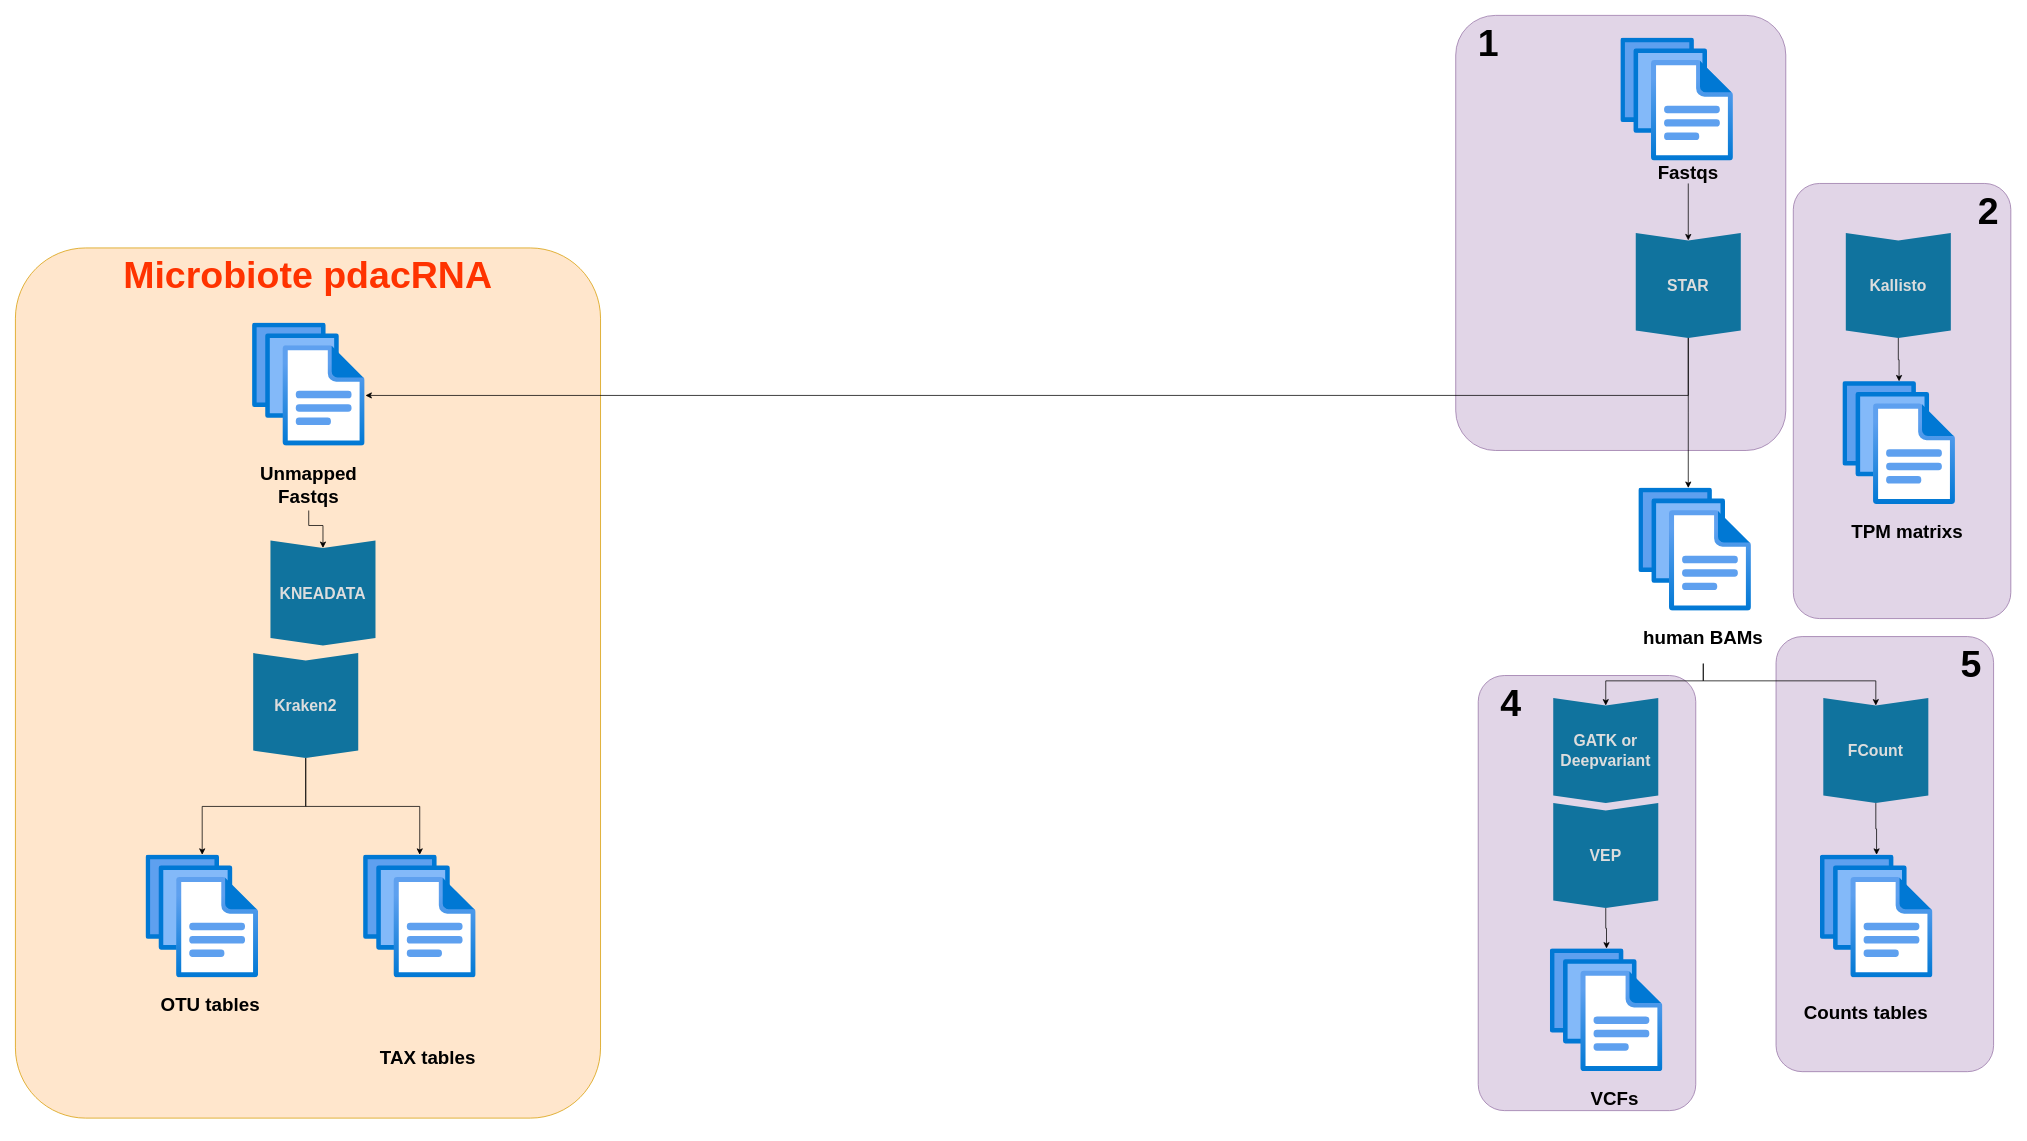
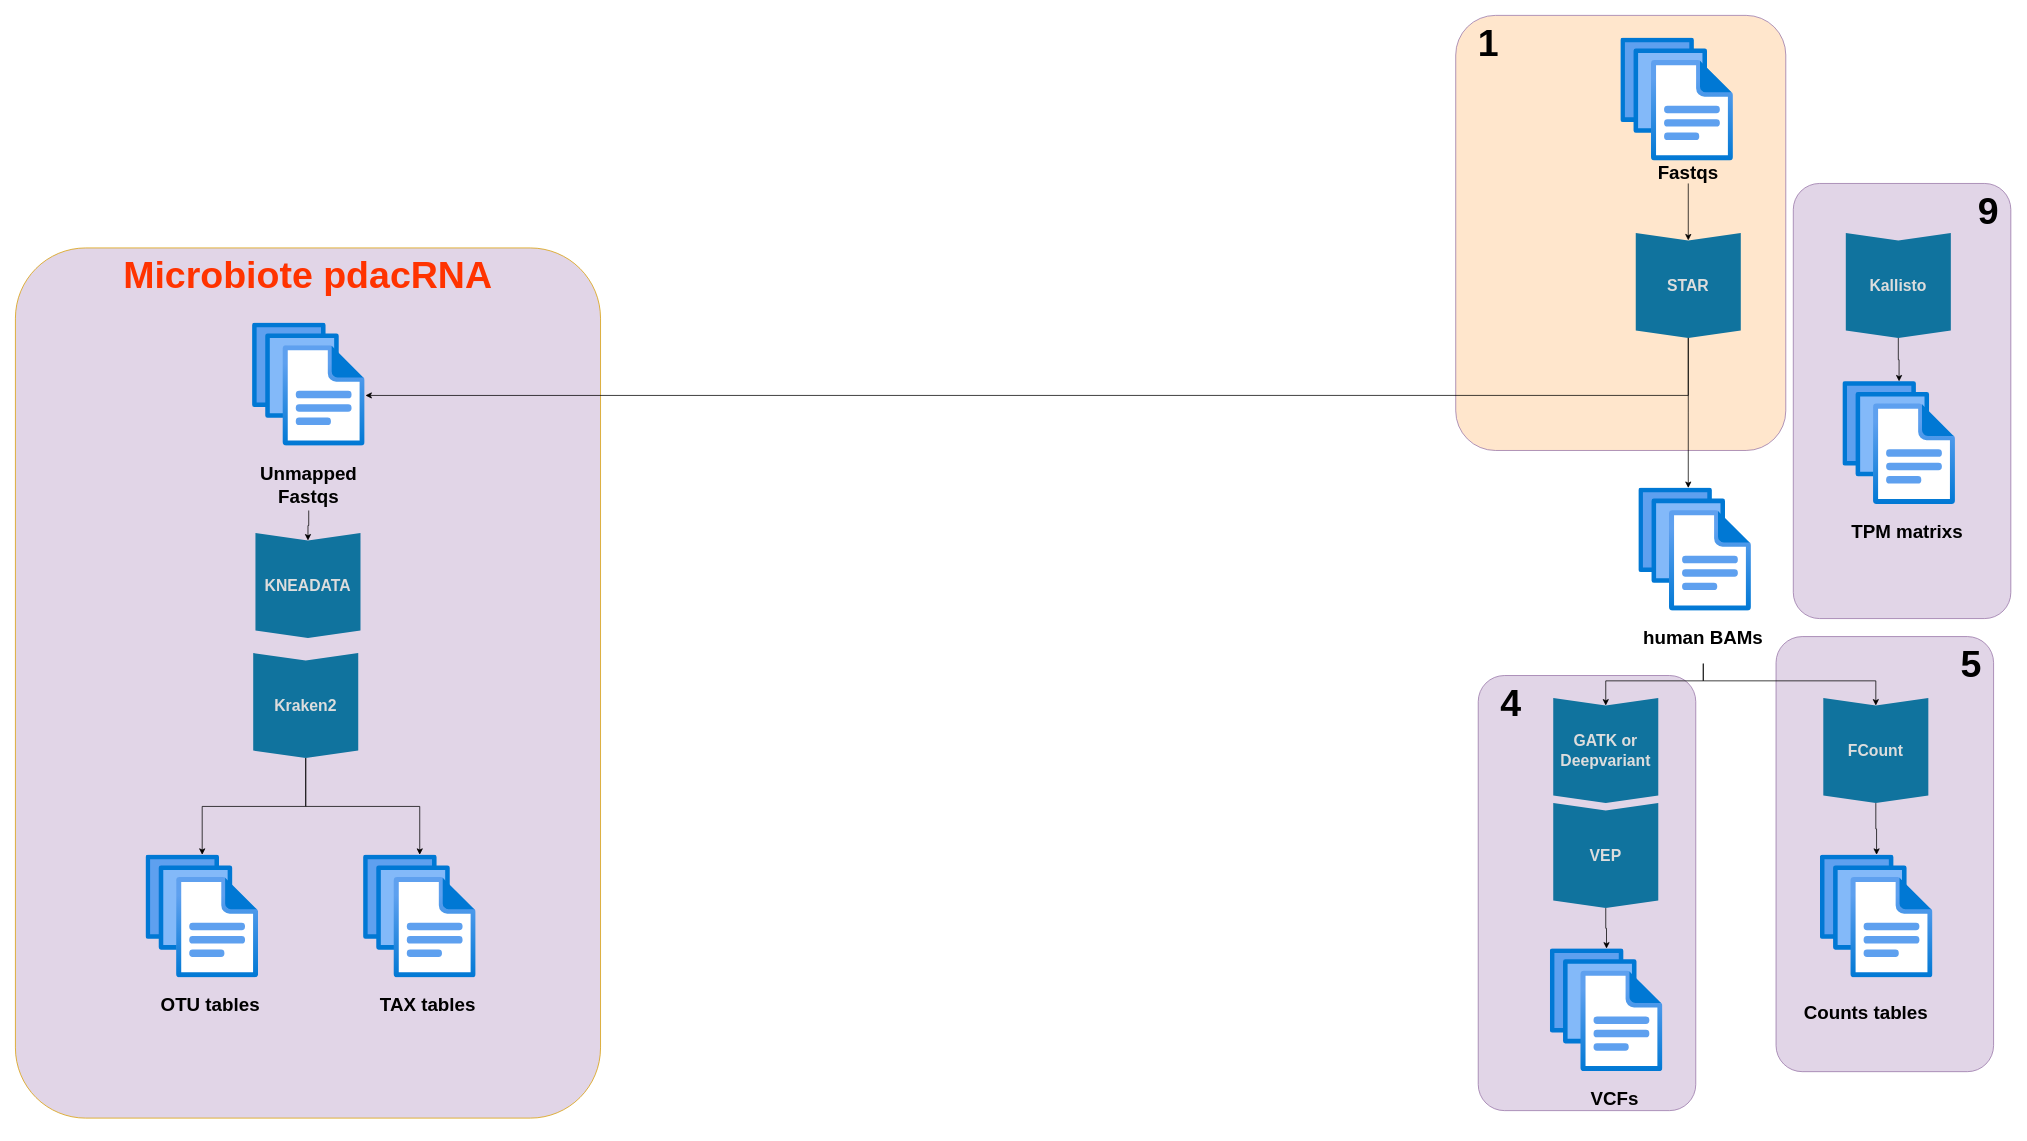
- <mxCell id="4" value="&lt;div style=&quot;&quot;&gt;&lt;font style=&quot;font-size: 50px;&quot;&gt;&lt;b style=&quot;&quot;&gt;&amp;nbsp; 2&amp;nbsp;&lt;/b&gt;&lt;/font&gt;&lt;/div&gt;" style="rounded=1;strokeColor=#9673a6;fillColor=#e1d5e7;align=right;arcSize=12;verticalAlign=top;whiteSpace=wrap;html=1;fontSize=12;" vertex="1" parent="1"><mxGeometry x="2390" y="244.07" width="290" height="580" as="geometry" /></mxCell>
+ <mxCell id="4" value="&lt;div style=&quot;&quot;&gt;&lt;font style=&quot;font-size: 50px;&quot;&gt;&lt;b style=&quot;&quot;&gt;&amp;nbsp; 9&amp;nbsp;&lt;/b&gt;&lt;/font&gt;&lt;/div&gt;" style="rounded=1;strokeColor=#9673a6;fillColor=#e1d5e7;align=right;arcSize=12;verticalAlign=top;whiteSpace=wrap;html=1;fontSize=12;" vertex="1" parent="1"><mxGeometry x="2390" y="244.07" width="290" height="580" as="geometry" /></mxCell>
- <mxCell id="6" value="&lt;div style=&quot;&quot;&gt;&lt;font style=&quot;font-size: 50px;&quot;&gt;&lt;b style=&quot;&quot;&gt;&amp;nbsp; 1&lt;/b&gt;&lt;/font&gt;&lt;/div&gt;" style="rounded=1;strokeColor=#9673a6;fillColor=#e1d5e7;align=left;arcSize=12;verticalAlign=top;whiteSpace=wrap;html=1;fontSize=12;" vertex="1" parent="1"><mxGeometry x="1940" y="20" width="440" height="580" as="geometry" /></mxCell>
+ <mxCell id="6" value="&lt;div style=&quot;&quot;&gt;&lt;font style=&quot;font-size: 50px;&quot;&gt;&lt;b style=&quot;&quot;&gt;&amp;nbsp; 1&lt;/b&gt;&lt;/font&gt;&lt;/div&gt;" style="rounded=1;strokeColor=#9673a6;fillColor=#ffe6cc;align=left;arcSize=12;verticalAlign=top;whiteSpace=wrap;html=1;fontSize=12;" vertex="1" parent="1"><mxGeometry x="1940" y="20" width="440" height="580" as="geometry" /></mxCell>
- <mxCell id="5" value="&lt;font color=&quot;#ff3300&quot; style=&quot;font-size: 50px;&quot;&gt;&lt;b style=&quot;&quot;&gt;Microbiote pdacRNA&lt;/b&gt;&lt;/font&gt;" style="rounded=1;strokeColor=#d79b00;fillColor=#ffe6cc;align=center;arcSize=12;verticalAlign=top;whiteSpace=wrap;html=1;fontSize=12;" vertex="1" parent="1"><mxGeometry x="20" y="330" width="780" height="1160" as="geometry" /></mxCell>
+ <mxCell id="5" value="&lt;font color=&quot;#ff3300&quot; style=&quot;font-size: 50px;&quot;&gt;&lt;b style=&quot;&quot;&gt;Microbiote pdacRNA&lt;/b&gt;&lt;/font&gt;" style="rounded=1;strokeColor=#d79b00;fillColor=#e1d5e7;align=center;arcSize=12;verticalAlign=top;whiteSpace=wrap;html=1;fontSize=12;" vertex="1" parent="1"><mxGeometry x="20" y="330" width="780" height="1160" as="geometry" /></mxCell>
- <mxCell id="33" value="&lt;font color=&quot;#dddddd&quot;&gt;&lt;span style=&quot;font-size: 21px;&quot;&gt;&lt;b&gt;KNEADATA&lt;/b&gt;&lt;/span&gt;&lt;/font&gt;" style="shape=step;perimeter=stepPerimeter;whiteSpace=wrap;html=1;fixedSize=1;size=10;direction=south;fillColor=#10739E;strokeColor=none;rounded=0;" vertex="1" parent="1"><mxGeometry x="360" y="720" width="140" height="140" as="geometry" /></mxCell>
+ <mxCell id="33" value="&lt;font color=&quot;#dddddd&quot;&gt;&lt;span style=&quot;font-size: 21px;&quot;&gt;&lt;b&gt;KNEADATA&lt;/b&gt;&lt;/span&gt;&lt;/font&gt;" style="shape=step;perimeter=stepPerimeter;whiteSpace=wrap;html=1;fixedSize=1;size=10;direction=south;fillColor=#10739E;strokeColor=none;rounded=0;" vertex="1" parent="1"><mxGeometry x="340" y="710" width="140" height="140" as="geometry" /></mxCell>
- <mxCell id="40" value="&lt;font style=&quot;font-size: 25px;&quot;&gt;&lt;b&gt;TAX tables&lt;/b&gt;&lt;/font&gt;" style="text;html=1;align=center;verticalAlign=middle;whiteSpace=wrap;rounded=0;" vertex="1" parent="1"><mxGeometry x="480" y="1373.07" width="180" height="70" as="geometry" /></mxCell>
+ <mxCell id="40" value="&lt;font style=&quot;font-size: 25px;&quot;&gt;&lt;b&gt;TAX tables&lt;/b&gt;&lt;/font&gt;" style="text;html=1;align=center;verticalAlign=middle;whiteSpace=wrap;rounded=0;" vertex="1" parent="1"><mxGeometry x="480" y="1303.07" width="180" height="70" as="geometry" /></mxCell>
